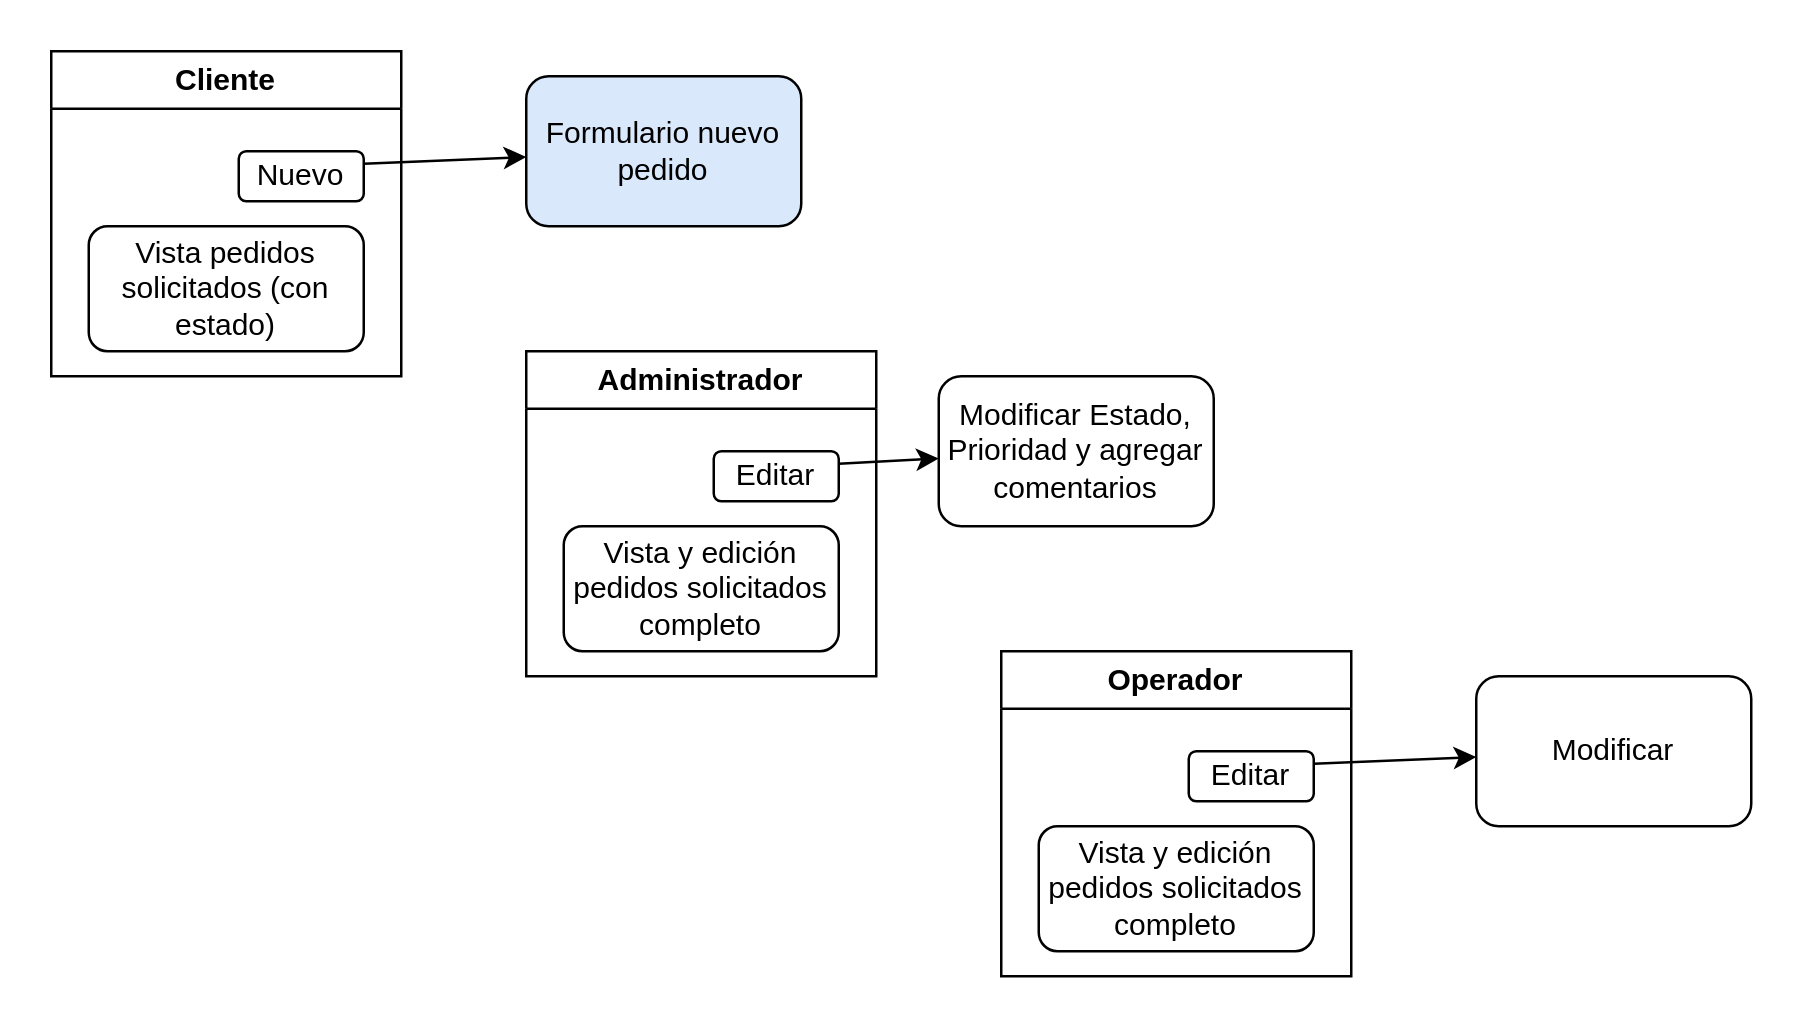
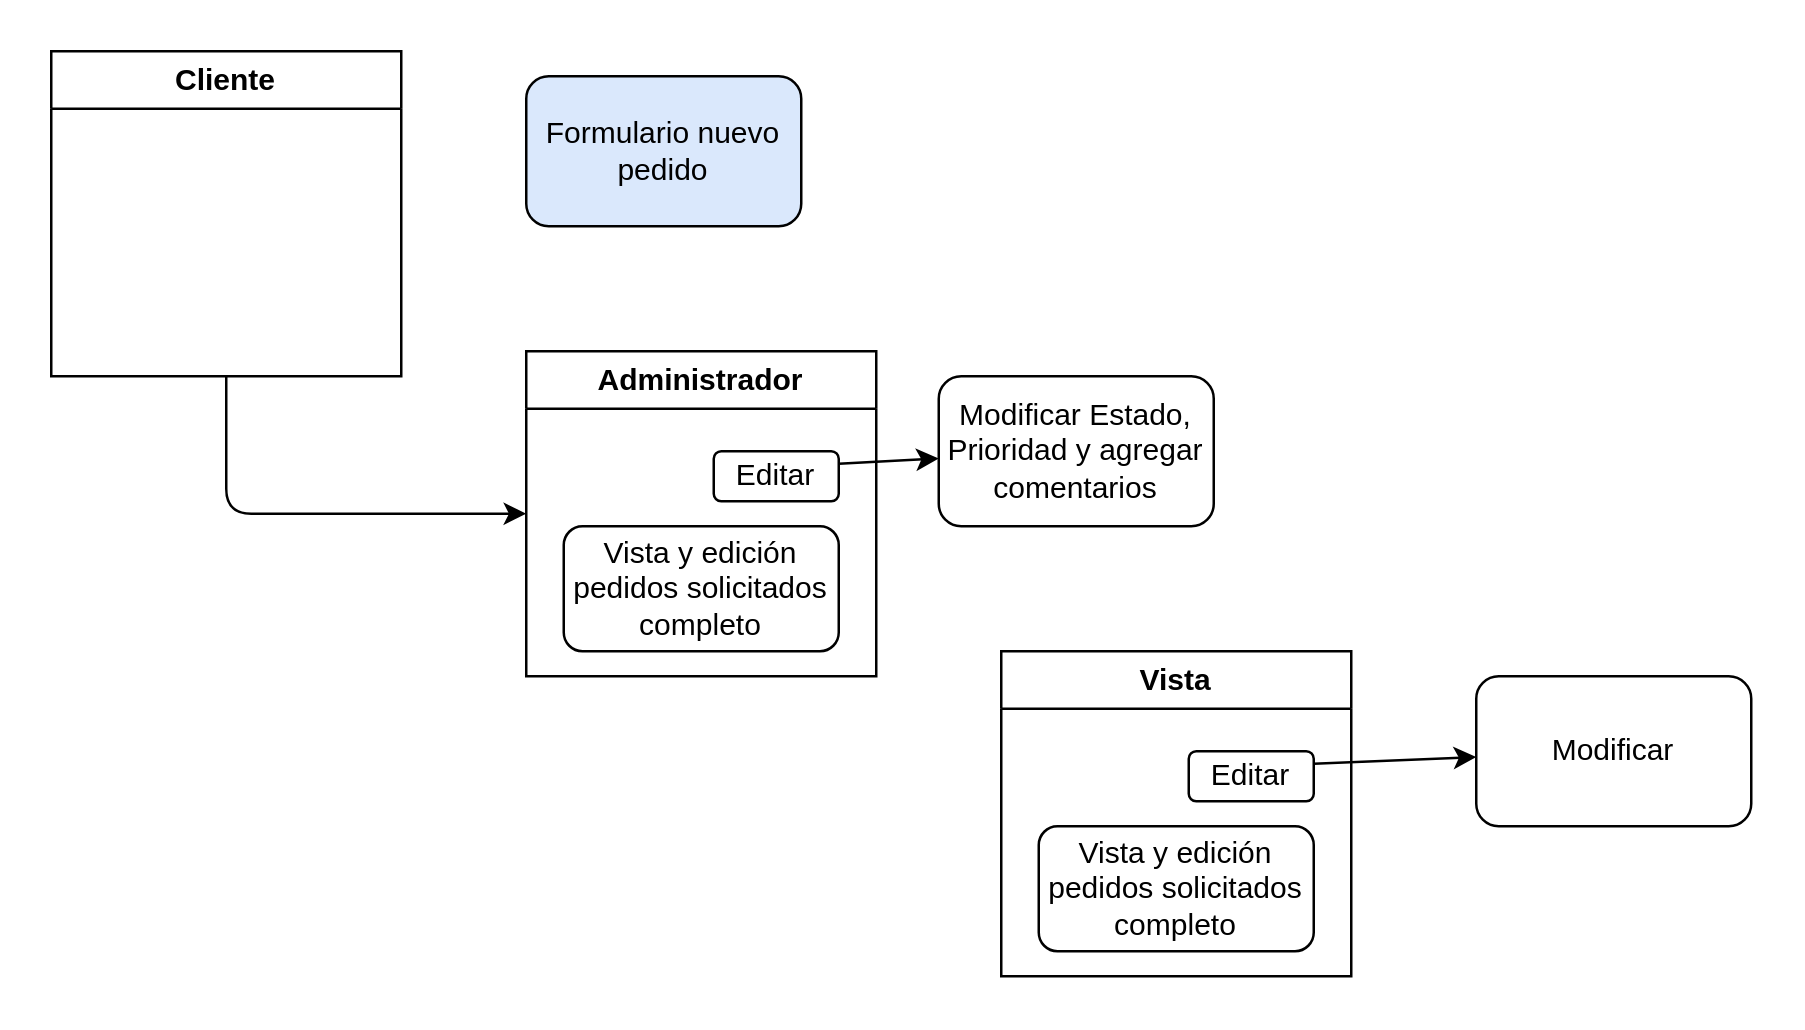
- <mxCell id="6" style="edgeStyle=none;html=1;exitX=1;exitY=0.25;exitDx=0;exitDy=0;" edge="1" parent="1" source="4" target="7"><mxGeometry relative="1" as="geometry"><mxPoint x="200" y="65" as="targetPoint" /></mxGeometry></mxCell>
- <mxCell id="4" value="Nuevo" style="rounded=1;whiteSpace=wrap;html=1;" vertex="1" parent="3"><mxGeometry x="75" y="40" width="50" height="20" as="geometry" /></mxCell>
- <mxCell id="5" value="Vista pedidos solicitados (con estado)" style="rounded=1;whiteSpace=wrap;html=1;" vertex="1" parent="3"><mxGeometry x="15" y="70" width="110" height="50" as="geometry" /></mxCell>
+ <mxCell id="2" style="edgeStyle=none;html=1;exitX=0.5;exitY=1;exitDx=0;exitDy=0;entryX=0;entryY=0.5;entryDx=0;entryDy=0;" edge="1" parent="1" source="3" target="8"><mxGeometry relative="1" as="geometry"><Array as="points"><mxPoint x="90" y="205" /></Array></mxGeometry></mxCell>
- <mxCell id="13" value="Operador" style="swimlane;whiteSpace=wrap;html=1;" vertex="1" parent="1"><mxGeometry x="400" y="260" width="140" height="130" as="geometry" /></mxCell>
+ <mxCell id="13" value="Vista" style="swimlane;whiteSpace=wrap;html=1;" vertex="1" parent="1"><mxGeometry x="400" y="260" width="140" height="130" as="geometry" /></mxCell>
